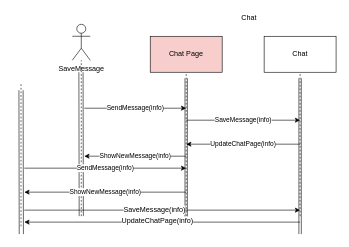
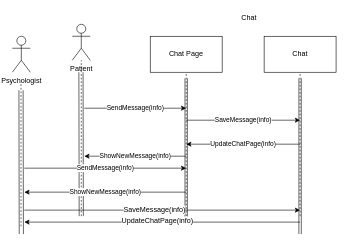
+ <mxCell id="17" value="Psychologist&lt;br&gt;&lt;br&gt;" style="shape=umlActor;verticalLabelPosition=bottom;labelBackgroundColor=#ffffff;verticalAlign=top;html=1;outlineConnect=0;" vertex="1" parent="1"><mxGeometry x="20" y="60" width="30" height="60" as="geometry" /></mxCell>
- <mxCell id="4" value="Chat Page" style="rounded=0;whiteSpace=wrap;html=1;fillColor=#f8cecc;" parent="1" vertex="1"><mxGeometry x="250" y="60" width="120" height="60" as="geometry" /></mxCell>
+ <mxCell id="4" value="Chat Page" style="rounded=0;whiteSpace=wrap;html=1;" parent="1" vertex="1"><mxGeometry x="250" y="60" width="120" height="60" as="geometry" /></mxCell>
- <mxCell id="14" value="SaveMessage" style="text;html=1;align=center;" parent="1" vertex="1"><mxGeometry x="65" y="100" width="140" height="30" as="geometry" /></mxCell>
+ <mxCell id="14" value="Patient" style="text;html=1;align=center;" parent="1" vertex="1"><mxGeometry x="65" y="100" width="140" height="30" as="geometry" /></mxCell>
